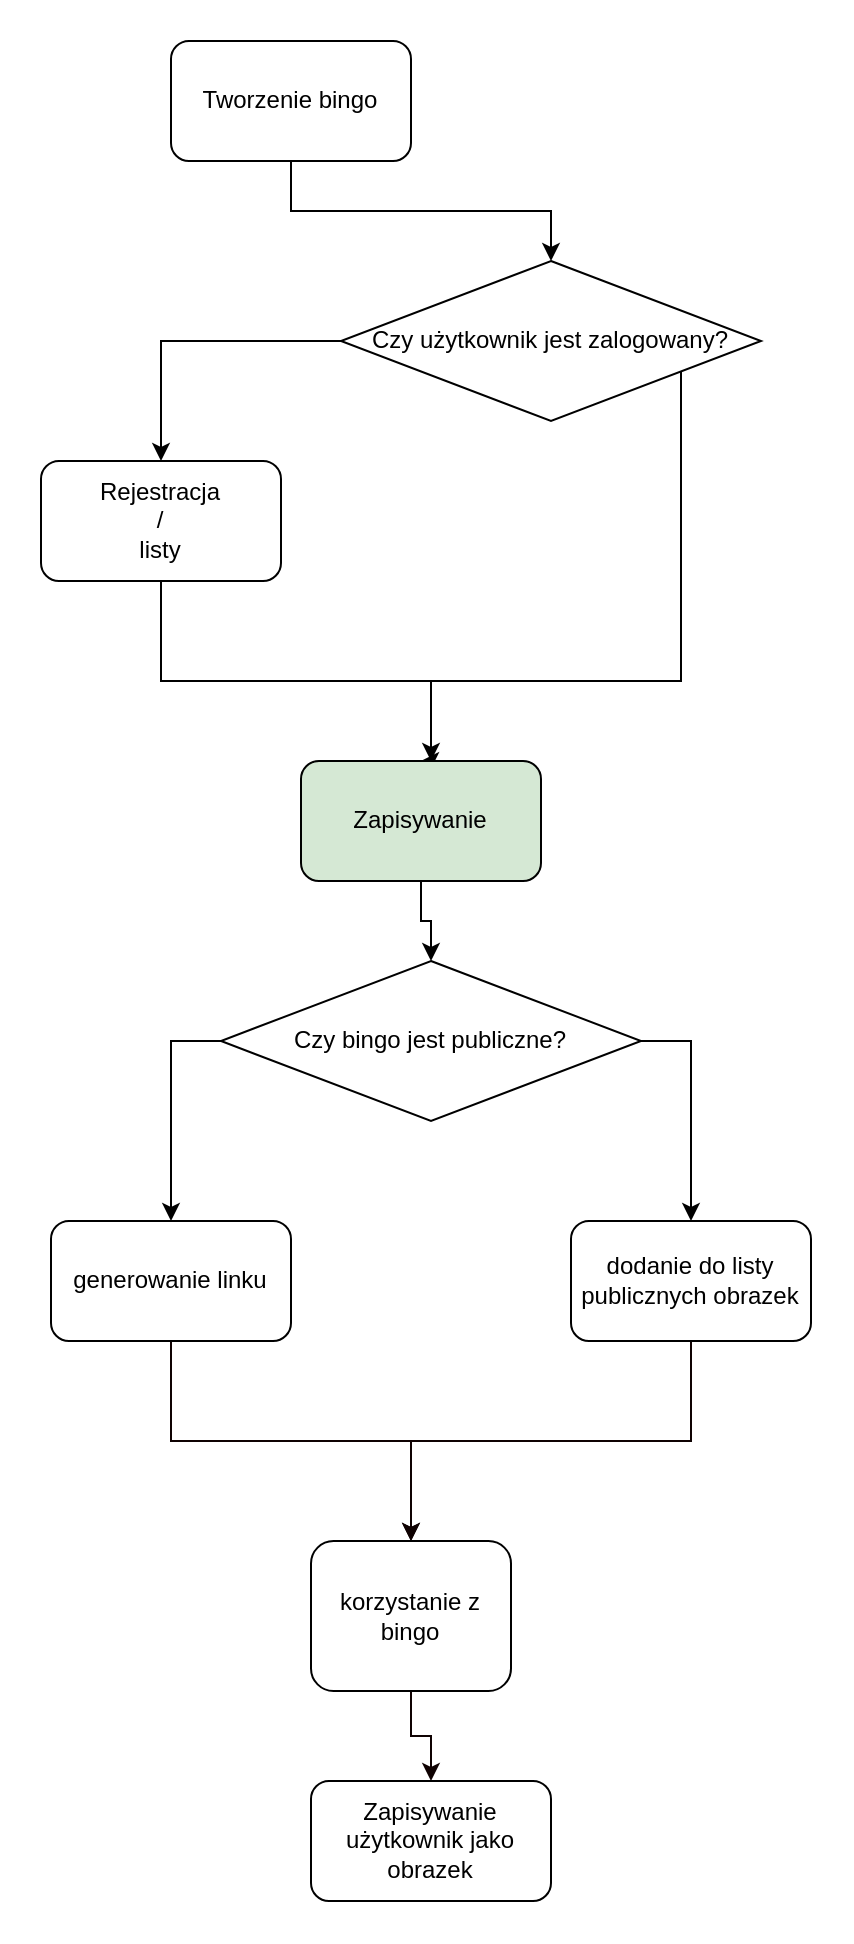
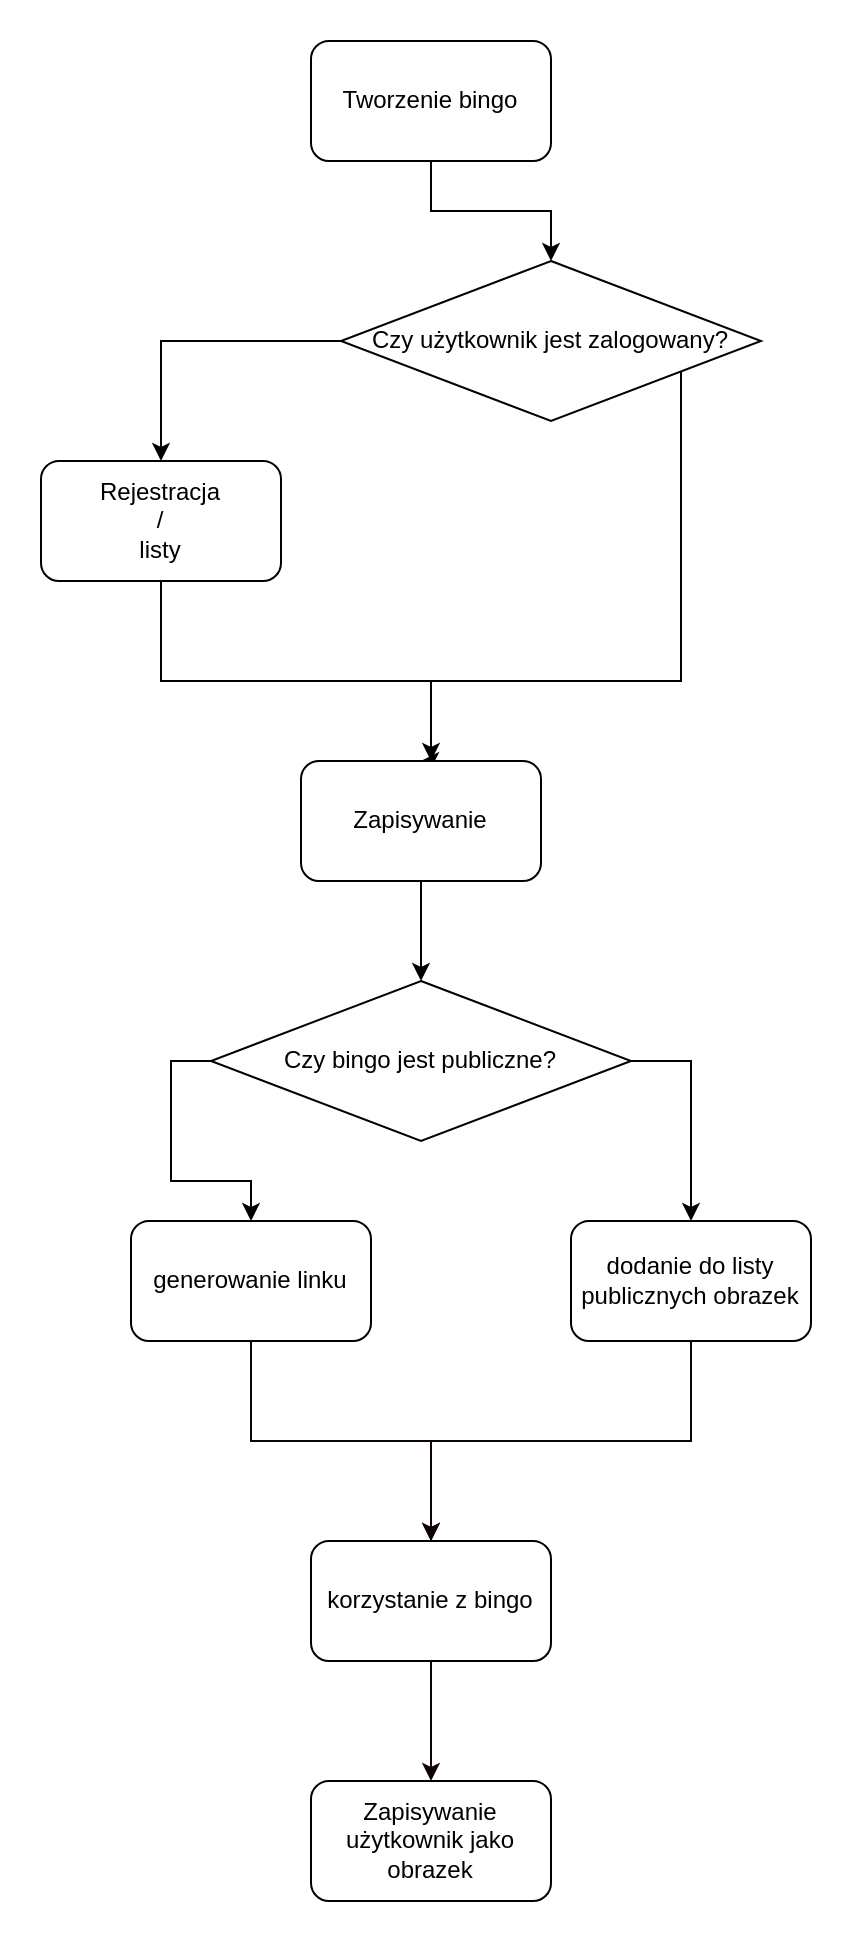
- <mxCell id="3" value="Tworzenie bingo" style="rounded=1;whiteSpace=wrap;html=1;" vertex="1" parent="1"><mxGeometry x="85" y="20" width="120" height="60" as="geometry" /></mxCell>
+ <mxCell id="3" value="Tworzenie bingo" style="rounded=1;whiteSpace=wrap;html=1;" vertex="1" parent="1"><mxGeometry x="155" y="20" width="120" height="60" as="geometry" /></mxCell>
- <mxCell id="10" value="Zapisywanie" style="rounded=1;whiteSpace=wrap;html=1;fillColor=#d5e8d4;" vertex="1" parent="1"><mxGeometry x="150" y="380" width="120" height="60" as="geometry" /></mxCell>
+ <mxCell id="10" value="Zapisywanie" style="rounded=1;whiteSpace=wrap;html=1;" vertex="1" parent="1"><mxGeometry x="150" y="380" width="120" height="60" as="geometry" /></mxCell>
- <mxCell id="13" value="Czy bingo jest publiczne?" style="rhombus;whiteSpace=wrap;html=1;" vertex="1" parent="1"><mxGeometry x="110" y="480" width="210" height="80" as="geometry" /></mxCell>
+ <mxCell id="13" value="Czy bingo jest publiczne?" style="rhombus;whiteSpace=wrap;html=1;" vertex="1" parent="1"><mxGeometry x="105" y="490" width="210" height="80" as="geometry" /></mxCell>
- <mxCell id="15" value="generowanie linku" style="rounded=1;whiteSpace=wrap;html=1;" vertex="1" parent="1"><mxGeometry x="25" y="610" width="120" height="60" as="geometry" /></mxCell>
+ <mxCell id="15" value="generowanie linku" style="rounded=1;whiteSpace=wrap;html=1;" vertex="1" parent="1"><mxGeometry x="65" y="610" width="120" height="60" as="geometry" /></mxCell>
- <mxCell id="19" value="korzystanie z bingo" style="rounded=1;whiteSpace=wrap;html=1;" vertex="1" parent="1"><mxGeometry x="155" y="770" width="100" height="75" as="geometry" /></mxCell>
+ <mxCell id="19" value="korzystanie z bingo" style="rounded=1;whiteSpace=wrap;html=1;" vertex="1" parent="1"><mxGeometry x="155" y="770" width="120" height="60" as="geometry" /></mxCell>
